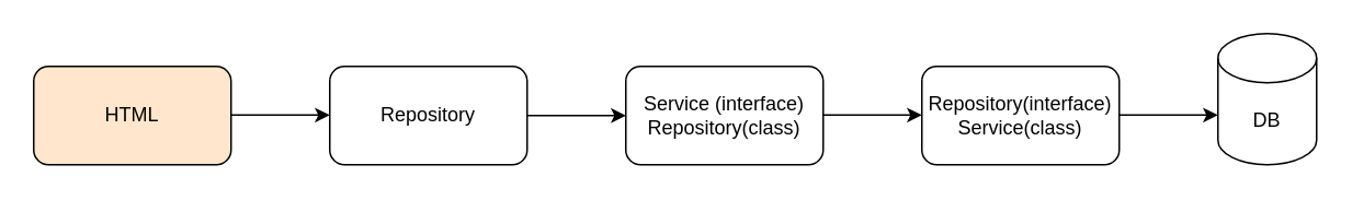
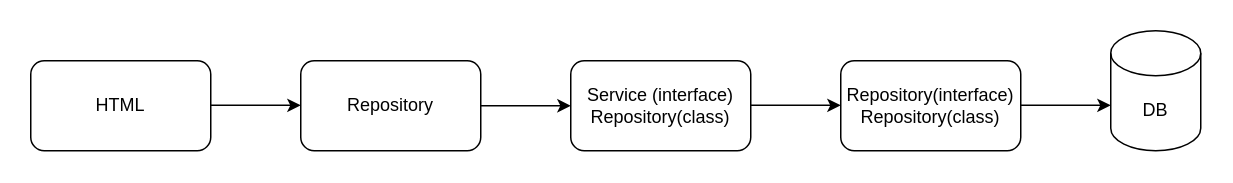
- <mxCell id="9" value="HTML" style="rounded=1;whiteSpace=wrap;html=1;fillColor=#ffe6cc;" vertex="1" parent="1"><mxGeometry x="20" y="40" width="120" height="60" as="geometry" /></mxCell>
+ <mxCell id="9" value="HTML" style="rounded=1;whiteSpace=wrap;html=1;" vertex="1" parent="1"><mxGeometry x="20" y="40" width="120" height="60" as="geometry" /></mxCell>
- <mxCell id="4" value="Repository(interface)&lt;div&gt;Service(class)&lt;/div&gt;" style="rounded=1;whiteSpace=wrap;html=1;" vertex="1" parent="1"><mxGeometry x="560" y="40" width="120" height="60" as="geometry" /></mxCell>
+ <mxCell id="4" value="Repository(interface)&lt;div&gt;Repository(class)&lt;/div&gt;" style="rounded=1;whiteSpace=wrap;html=1;" vertex="1" parent="1"><mxGeometry x="560" y="40" width="120" height="60" as="geometry" /></mxCell>
